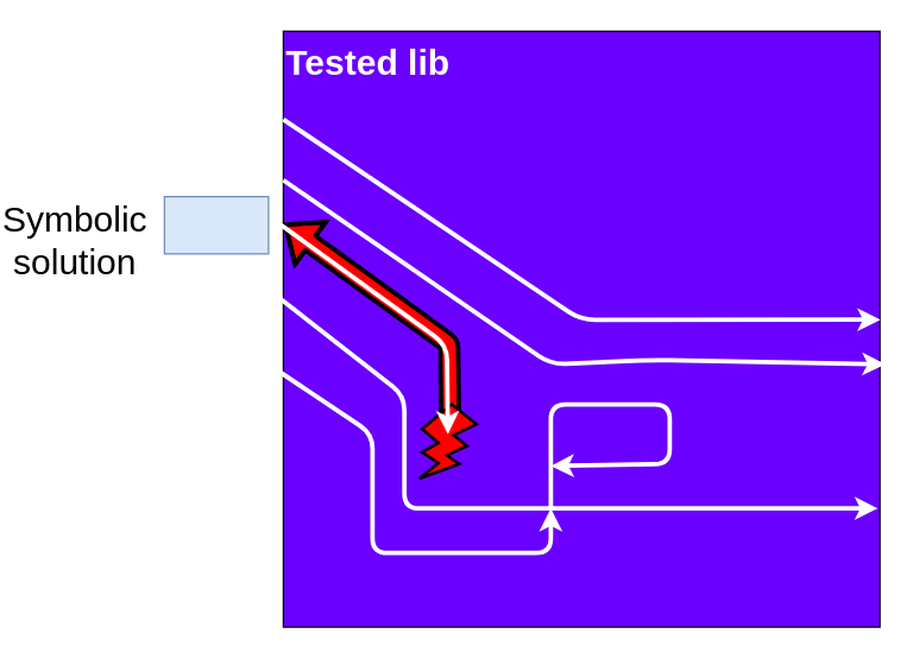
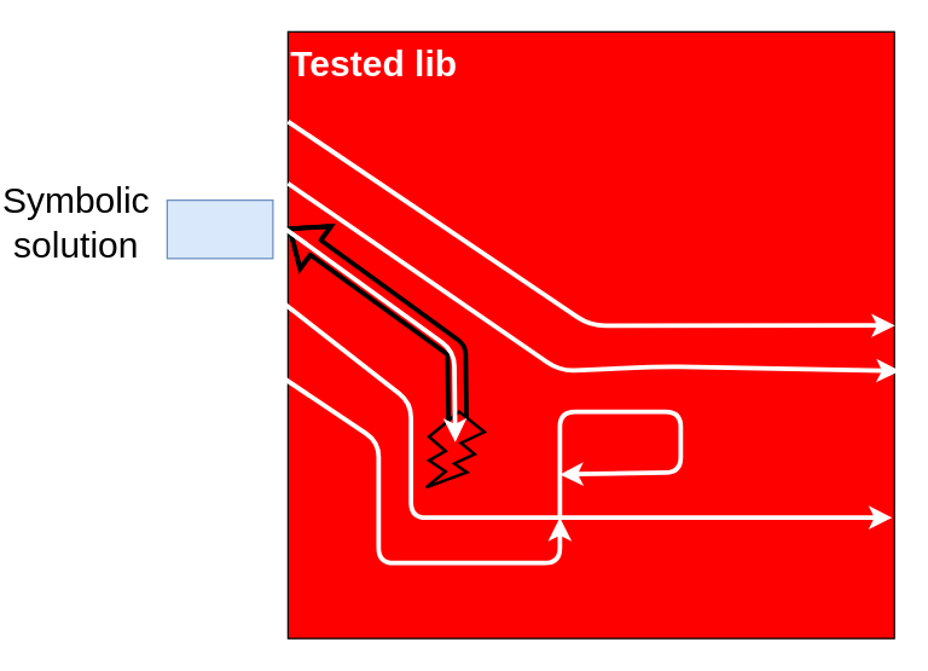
- <mxCell id="12" value="&lt;div style=&quot;text-align: right;&quot;&gt;&lt;span style=&quot;font-size: 24px; background-color: initial;&quot;&gt;Symbolic&lt;/span&gt;&lt;/div&gt;&lt;font style=&quot;font-size: 24px;&quot;&gt;solution&lt;/font&gt;" style="text;html=1;strokeColor=none;fillColor=none;align=center;verticalAlign=middle;whiteSpace=wrap;rounded=0;" vertex="1" parent="1"><mxGeometry x="20" y="147" width="60" height="30" as="geometry" /></mxCell>
+ <mxCell id="12" value="&lt;div style=&quot;text-align: right;&quot;&gt;&lt;span style=&quot;font-size: 24px; background-color: initial;&quot;&gt;Symbolic&lt;/span&gt;&lt;/div&gt;&lt;font style=&quot;font-size: 24px;&quot;&gt;solution&lt;/font&gt;" style="text;html=1;strokeColor=none;fillColor=none;align=center;verticalAlign=middle;whiteSpace=wrap;rounded=0;" vertex="1" parent="1"><mxGeometry x="20" y="132" width="60" height="30" as="geometry" /></mxCell>
- <mxCell id="2" value="&lt;font style=&quot;font-size: 24px;&quot;&gt;&lt;b&gt;Tested lib&lt;/b&gt;&lt;/font&gt;" style="whiteSpace=wrap;html=1;aspect=fixed;fillColor=#6a00ff;fontColor=#ffffff;strokeColor=#000000;align=left;verticalAlign=top;" parent="1" vertex="1"><mxGeometry x="190" y="20.56" width="401.44" height="401.44" as="geometry" /></mxCell>
+ <mxCell id="2" value="&lt;font style=&quot;font-size: 24px;&quot;&gt;&lt;b&gt;Tested lib&lt;/b&gt;&lt;/font&gt;" style="whiteSpace=wrap;html=1;aspect=fixed;fillColor=#ff0000;fontColor=#ffffff;strokeColor=#000000;align=left;verticalAlign=top;" parent="1" vertex="1"><mxGeometry x="190" y="20.56" width="401.44" height="401.44" as="geometry" /></mxCell>
